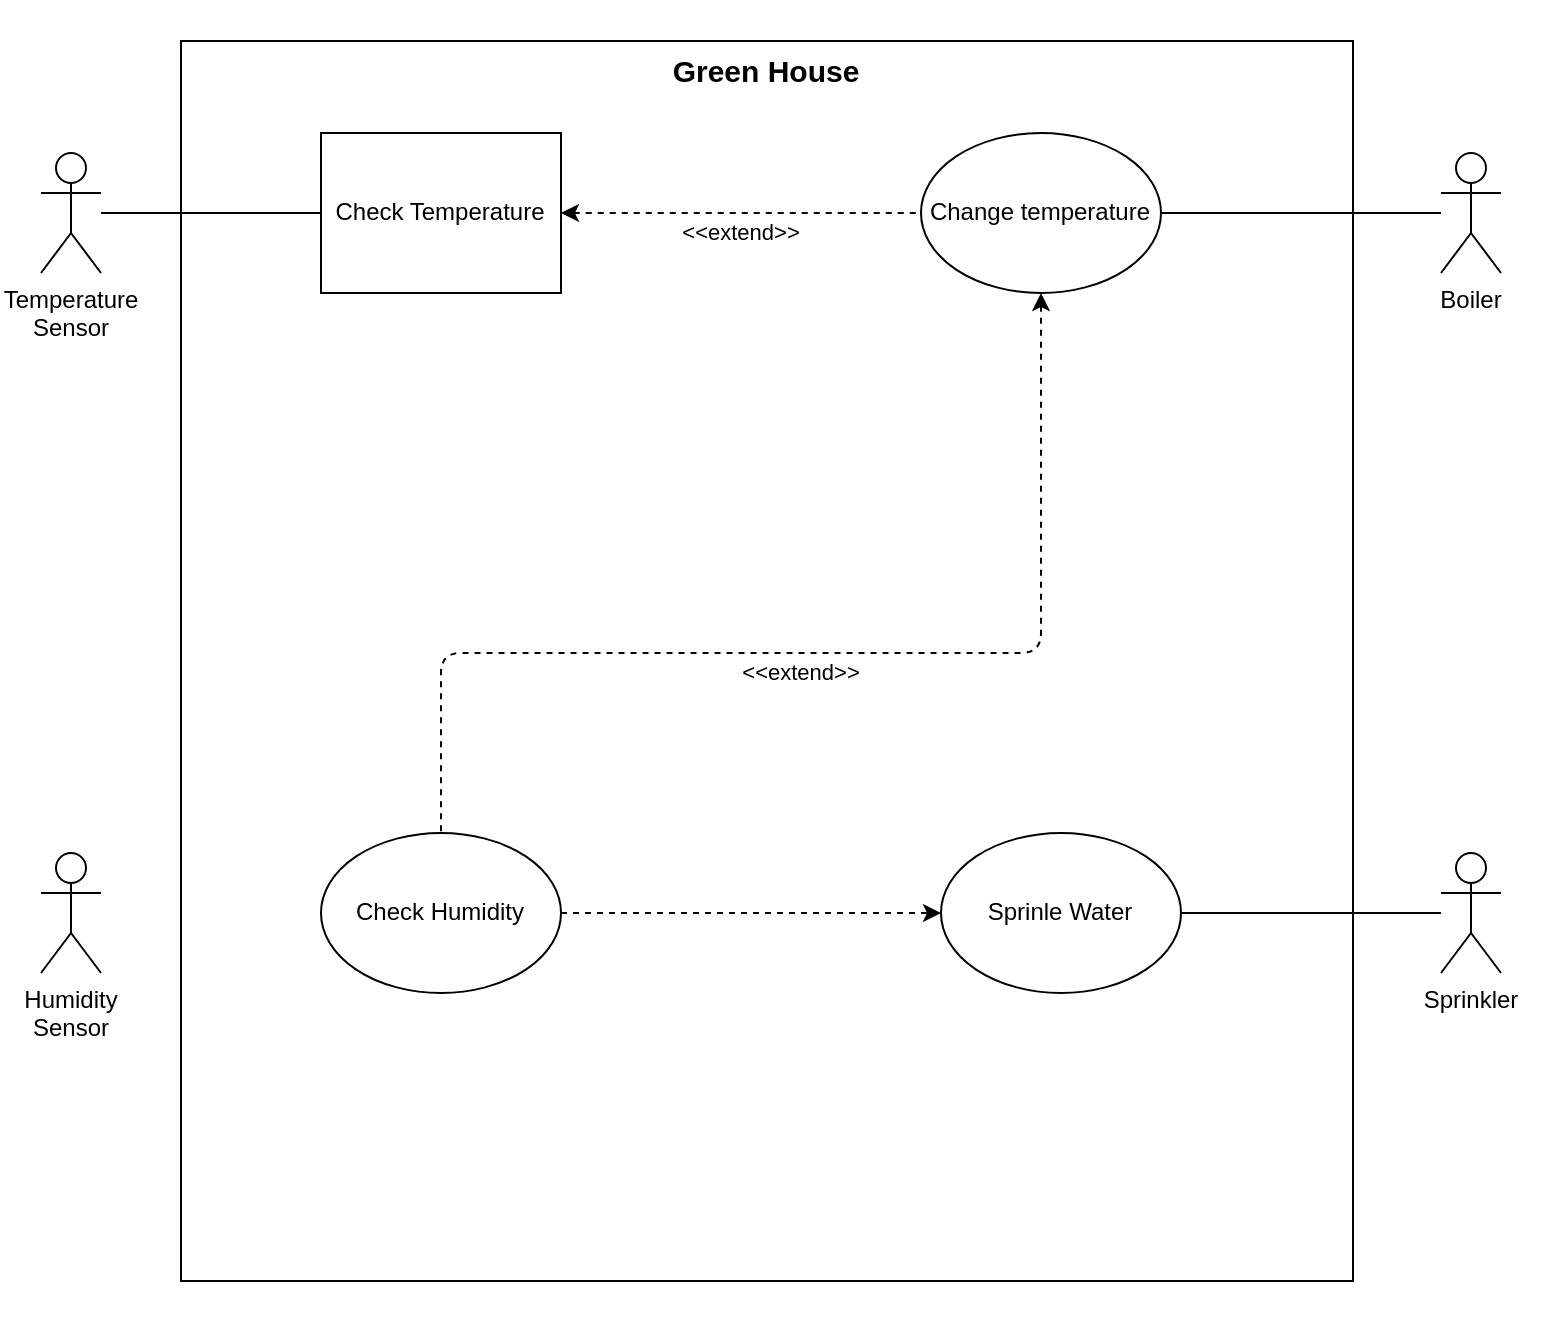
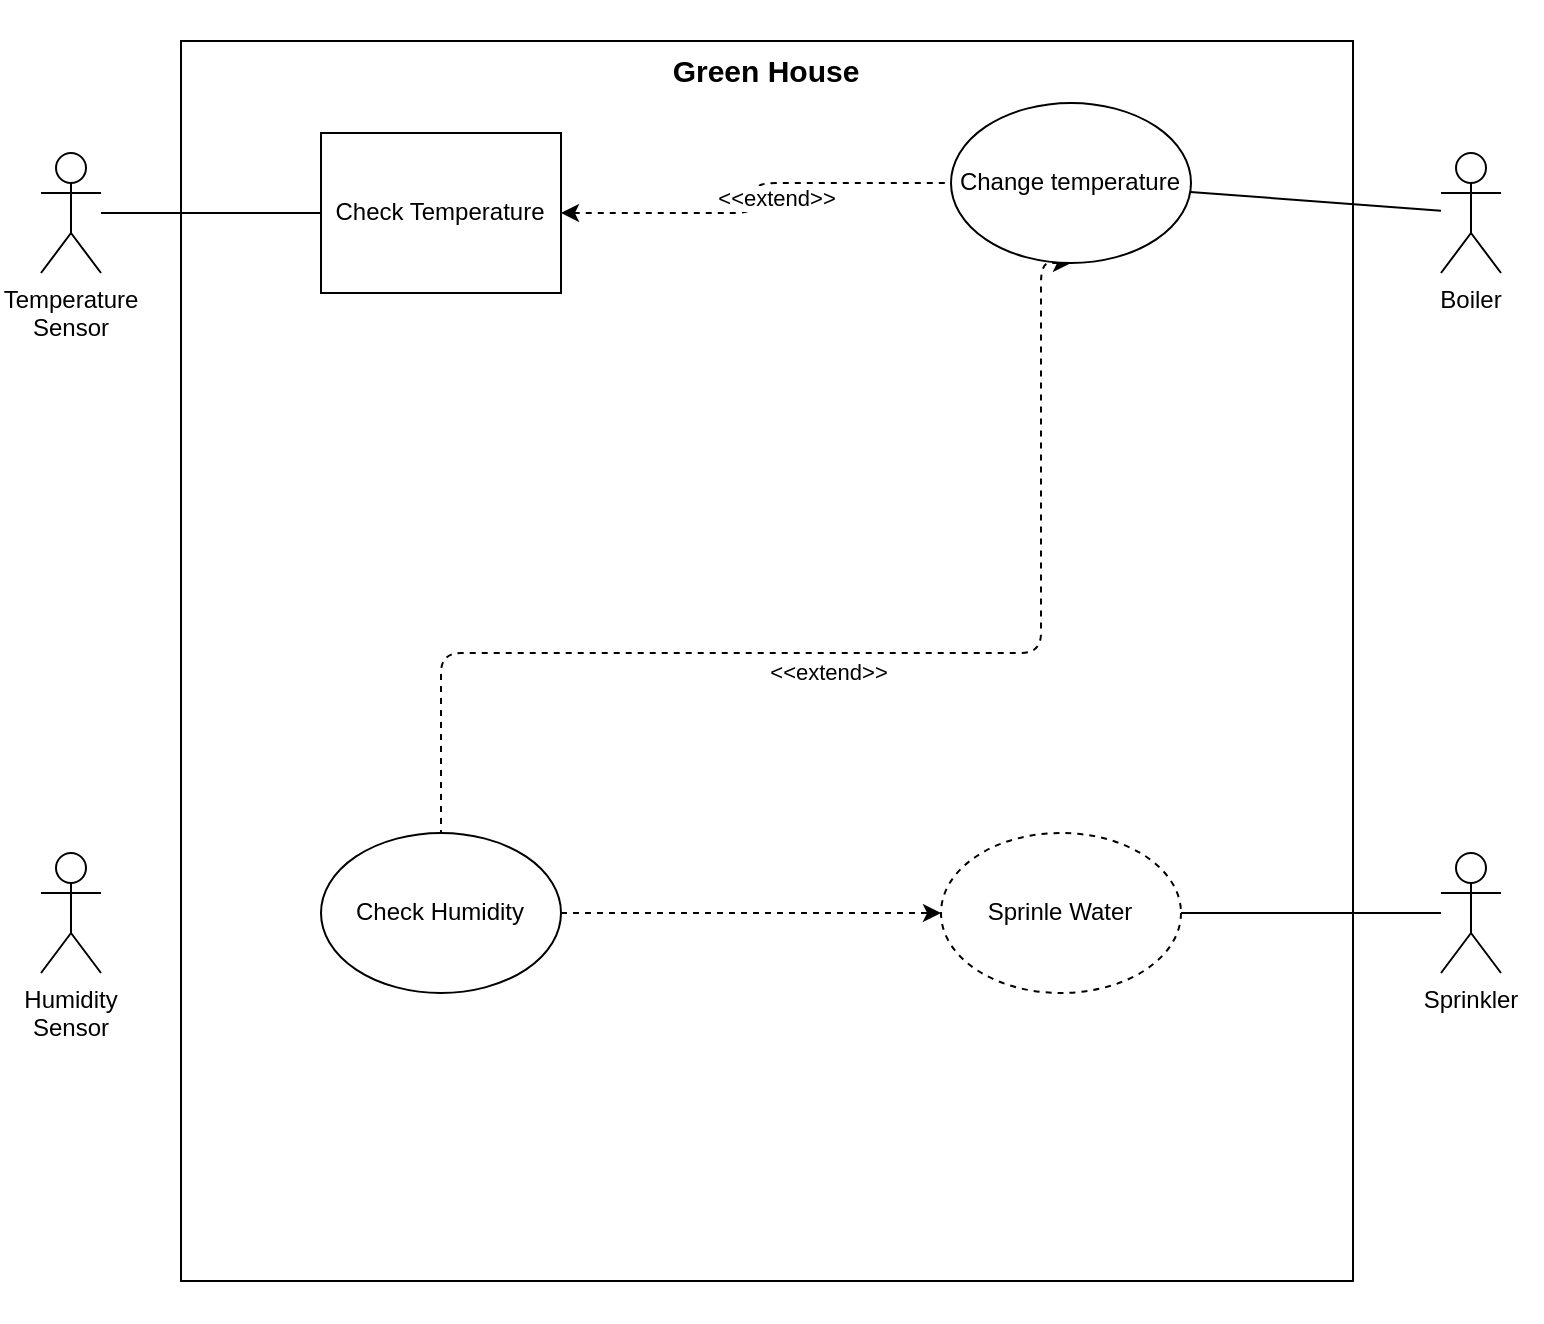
- <mxCell id="13" value="Change temperature" style="ellipse;whiteSpace=wrap;html=1;" parent="1" vertex="1"><mxGeometry x="460" y="66" width="120" height="80" as="geometry" /></mxCell>
+ <mxCell id="13" value="Change temperature" style="ellipse;whiteSpace=wrap;html=1;" parent="1" vertex="1"><mxGeometry x="475" y="51" width="120" height="80" as="geometry" /></mxCell>
- <mxCell id="14" value="Sprinle Water" style="ellipse;whiteSpace=wrap;html=1;" parent="1" vertex="1"><mxGeometry x="470" y="416" width="120" height="80" as="geometry" /></mxCell>
+ <mxCell id="14" value="Sprinle Water" style="ellipse;whiteSpace=wrap;html=1;dashed=1;" parent="1" vertex="1"><mxGeometry x="470" y="416" width="120" height="80" as="geometry" /></mxCell>
